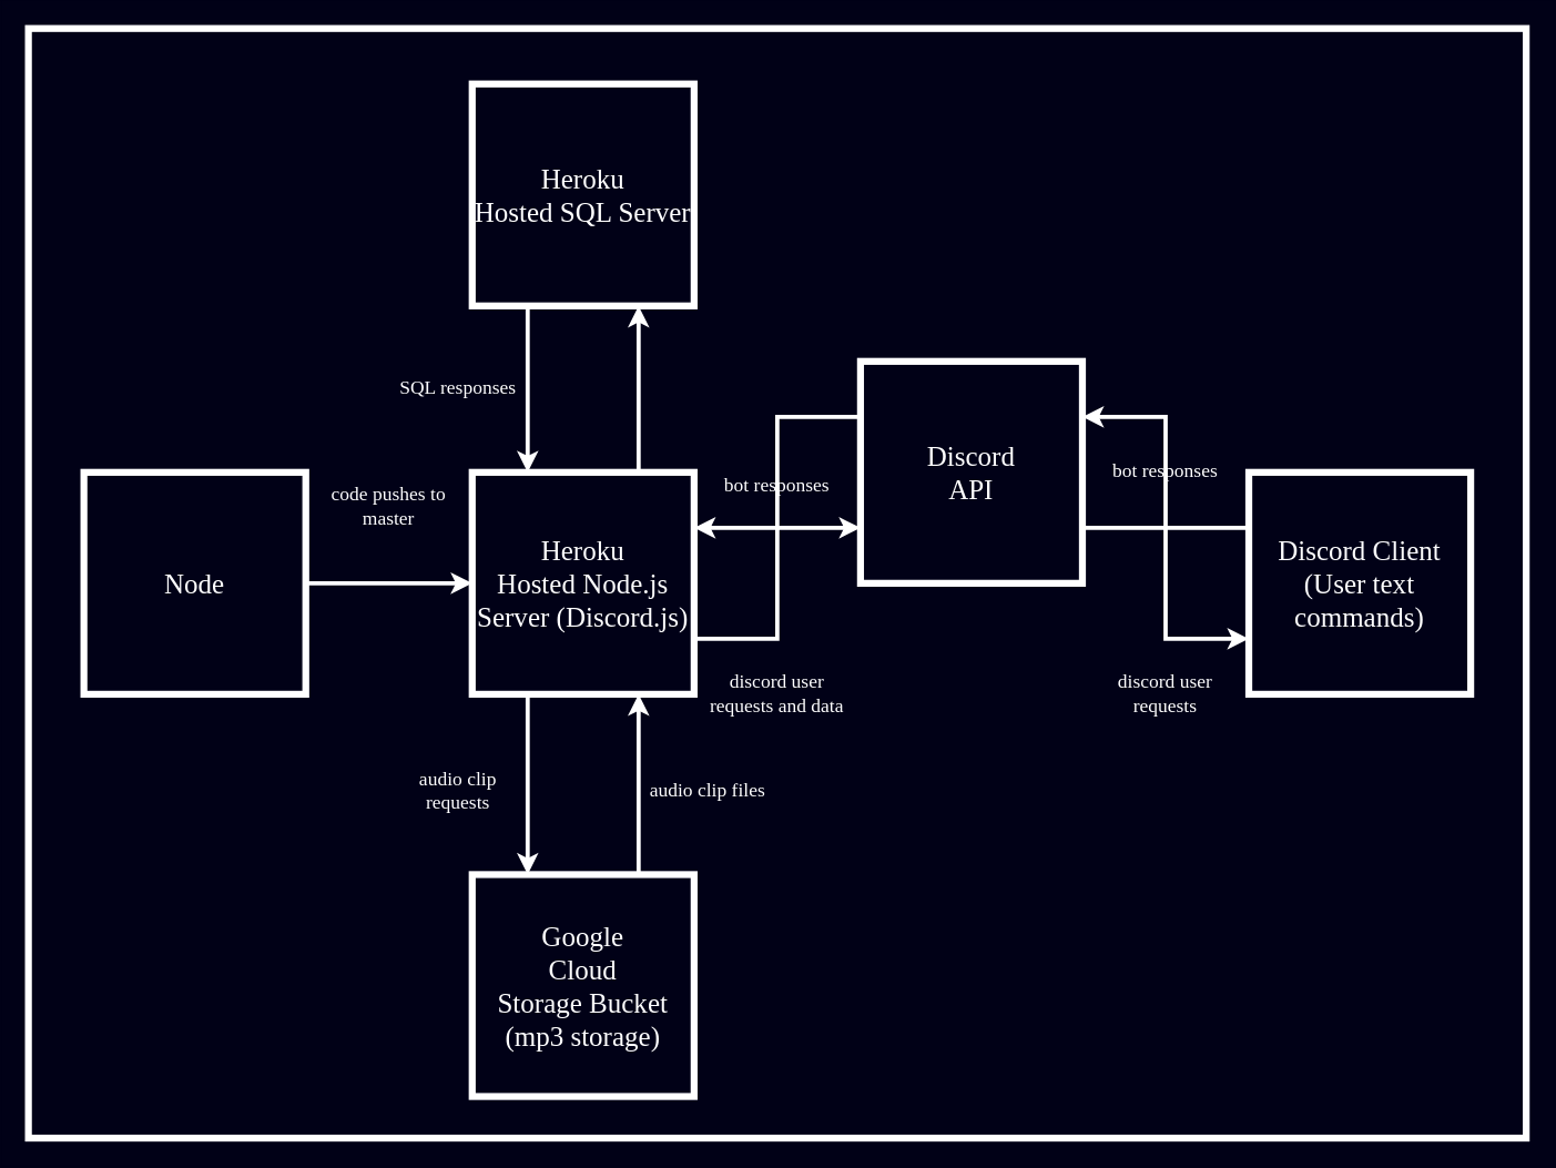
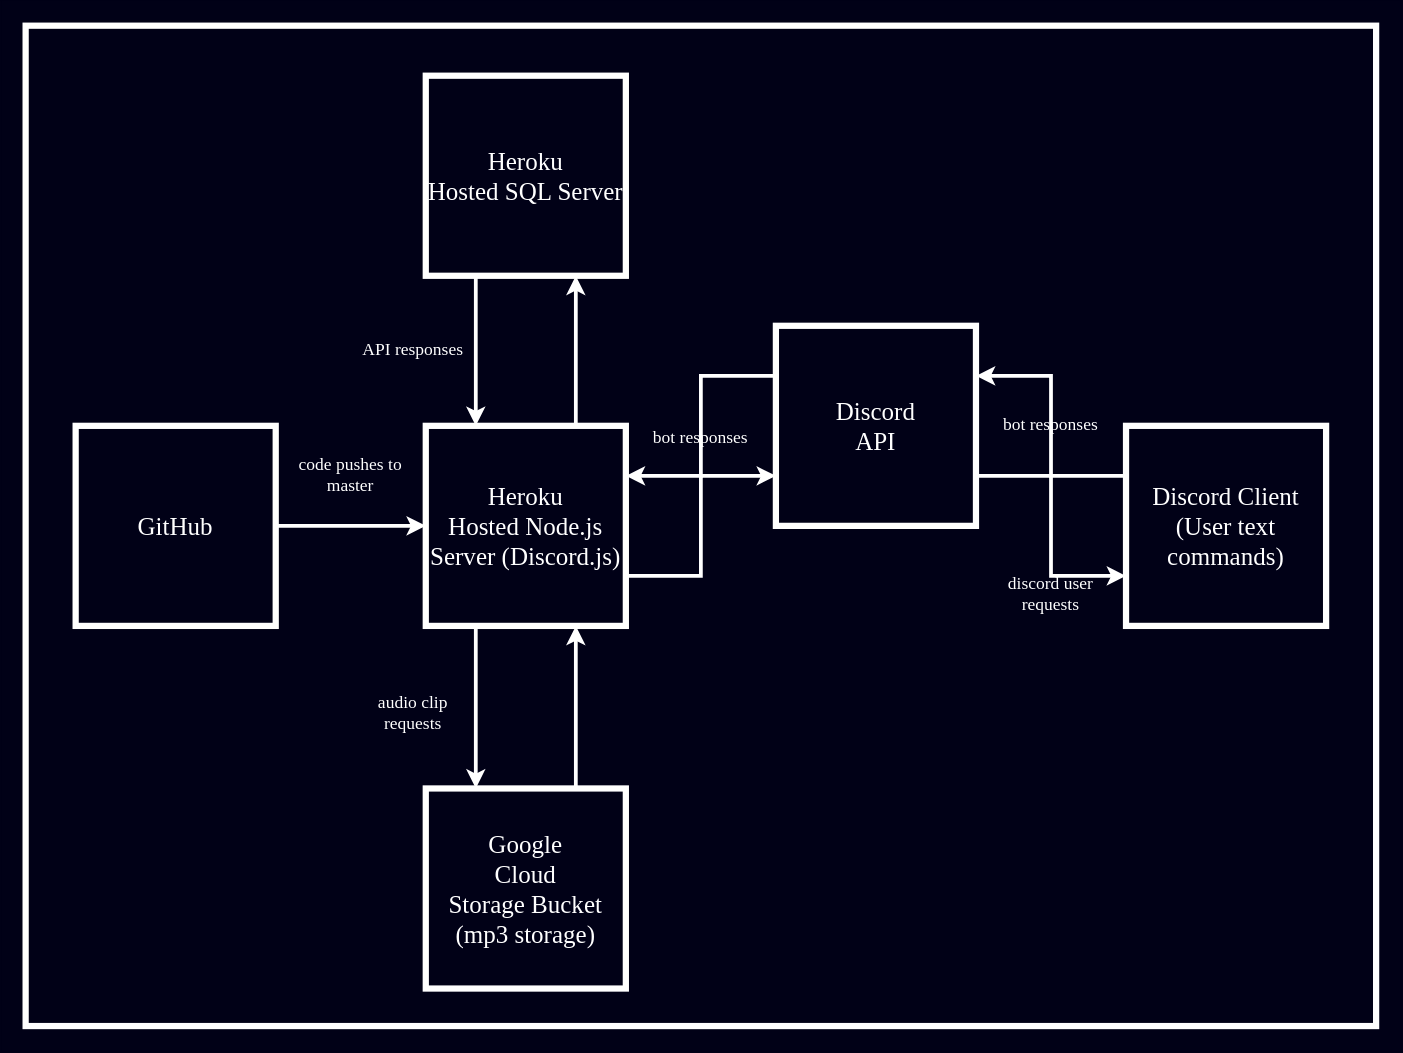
- <mxCell id="25" value="SQL responses" style="text;html=1;strokeColor=none;fillColor=none;align=center;verticalAlign=middle;whiteSpace=wrap;rounded=0;fontFamily=Lucida Console;fontSize=14;fontColor=#FFFFFF;" vertex="1" parent="1"><mxGeometry x="285" y="250" width="90" height="60" as="geometry" /></mxCell>
+ <mxCell id="25" value="API responses" style="text;html=1;strokeColor=none;fillColor=none;align=center;verticalAlign=middle;whiteSpace=wrap;rounded=0;fontFamily=Lucida Console;fontSize=14;fontColor=#FFFFFF;" vertex="1" parent="1"><mxGeometry x="285" y="250" width="90" height="60" as="geometry" /></mxCell>
- <mxCell id="22" value="code pushes to master" style="text;html=1;strokeColor=none;fillColor=none;align=center;verticalAlign=middle;whiteSpace=wrap;rounded=0;fontFamily=Lucida Console;fontSize=14;fontColor=#FFFFFF;" vertex="1" parent="1"><mxGeometry x="230" y="335" width="100" height="60" as="geometry" /></mxCell>
+ <mxCell id="22" value="code pushes to master" style="text;html=1;strokeColor=none;fillColor=none;align=center;verticalAlign=middle;whiteSpace=wrap;rounded=0;fontFamily=Lucida Console;fontSize=14;fontColor=#FFFFFF;" vertex="1" parent="1"><mxGeometry x="230" y="350" width="100" height="60" as="geometry" /></mxCell>
- <mxCell id="9" value="Node" style="rounded=0;whiteSpace=wrap;html=1;strokeWidth=5;strokeColor=#FFFFFF;fillColor=none;fontColor=#FFFFFF;fontSize=20;fontStyle=0;fontFamily=Lucida Console;" vertex="1" parent="1"><mxGeometry x="60" y="340" width="160" height="160" as="geometry" /></mxCell>
+ <mxCell id="9" value="GitHub" style="rounded=0;whiteSpace=wrap;html=1;strokeWidth=5;strokeColor=#FFFFFF;fillColor=none;fontColor=#FFFFFF;fontSize=20;fontStyle=0;fontFamily=Lucida Console;" vertex="1" parent="1"><mxGeometry x="60" y="340" width="160" height="160" as="geometry" /></mxCell>
- <mxCell id="18" value="&lt;span&gt;discord user&lt;/span&gt;&lt;br&gt;&lt;span&gt;requests and data&lt;/span&gt;" style="text;html=1;strokeColor=none;fillColor=none;align=center;verticalAlign=middle;whiteSpace=wrap;rounded=0;fontFamily=Lucida Console;fontSize=14;fontColor=#FFFFFF;" vertex="1" parent="1"><mxGeometry x="500" y="470" width="120" height="60" as="geometry" /></mxCell>
- <mxCell id="21" value="&lt;span&gt;discord user&lt;/span&gt;&lt;br&gt;requests" style="text;html=1;strokeColor=none;fillColor=none;align=center;verticalAlign=middle;whiteSpace=wrap;rounded=0;fontFamily=Lucida Console;fontSize=14;fontColor=#FFFFFF;" vertex="1" parent="1"><mxGeometry x="790" y="470" width="100" height="60" as="geometry" /></mxCell>
+ <mxCell id="21" value="&lt;span&gt;discord user&lt;/span&gt;&lt;br&gt;requests" style="text;html=1;strokeColor=none;fillColor=none;align=center;verticalAlign=middle;whiteSpace=wrap;rounded=0;fontFamily=Lucida Console;fontSize=14;fontColor=#FFFFFF;" vertex="1" parent="1"><mxGeometry x="790" y="445" width="100" height="60" as="geometry" /></mxCell>
- <mxCell id="23" value="audio clip files" style="text;html=1;strokeColor=none;fillColor=none;align=center;verticalAlign=middle;whiteSpace=wrap;rounded=0;fontFamily=Lucida Console;fontSize=14;fontColor=#FFFFFF;" vertex="1" parent="1"><mxGeometry x="460" y="540" width="100" height="60" as="geometry" /></mxCell>
